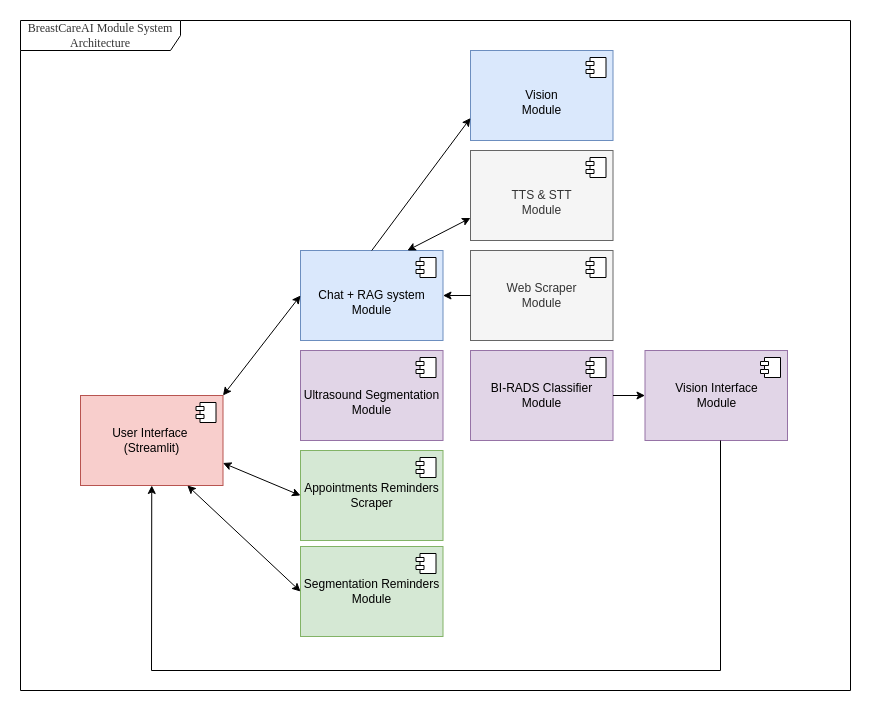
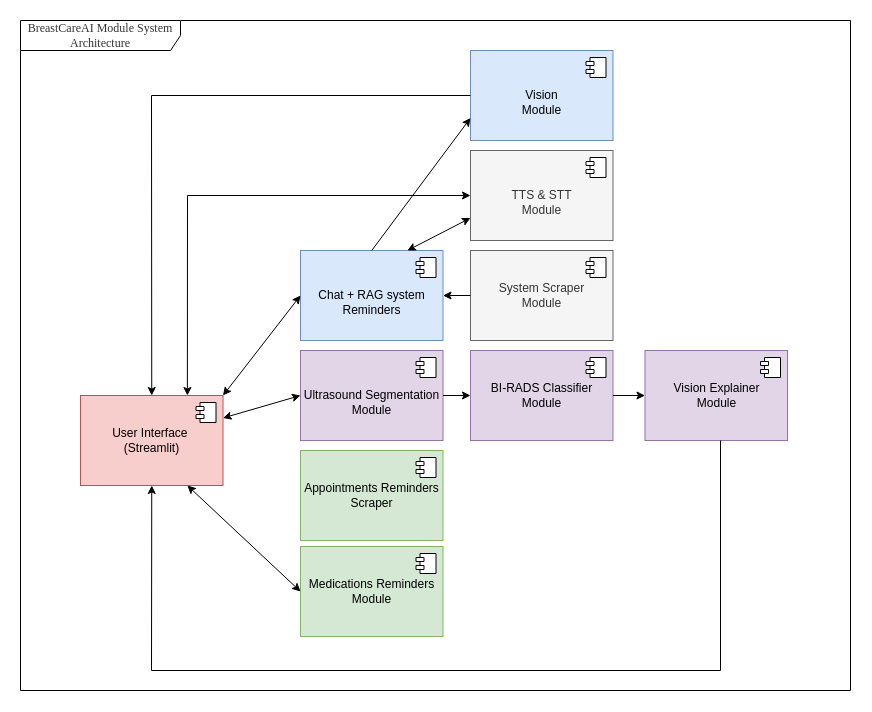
+ <mxCell id="33" value="" style="endArrow=classic;html=1;rounded=0;exitX=0;exitY=0.5;exitDx=0;exitDy=0;entryX=0.5;entryY=0;entryDx=0;entryDy=0;" edge="1" parent="2" source="16" target="3"><mxGeometry width="50" height="50" relative="1" as="geometry"><mxPoint x="360" y="120" as="sourcePoint" /><mxPoint x="410" y="70" as="targetPoint" /><Array as="points"><mxPoint x="131" y="75" /></Array></mxGeometry></mxCell>
+ <mxCell id="34" value="" style="endArrow=classic;startArrow=classic;html=1;rounded=0;entryX=0;entryY=0.5;entryDx=0;entryDy=0;exitX=0.75;exitY=0;exitDx=0;exitDy=0;" edge="1" parent="2" source="3" target="19"><mxGeometry width="50" height="50" relative="1" as="geometry"><mxPoint x="190" y="250" as="sourcePoint" /><mxPoint x="240" y="200" as="targetPoint" /><Array as="points"><mxPoint x="167" y="175" /></Array></mxGeometry></mxCell>
- <mxCell id="5" value="&lt;div&gt;&lt;br&gt;&lt;/div&gt;Chat + RAG system&lt;div&gt;Module&lt;/div&gt;" style="html=1;dropTarget=0;whiteSpace=wrap;fillColor=#dae8fc;strokeColor=#6c8ebf;" vertex="1" parent="2"><mxGeometry x="280" y="230" width="142.5" height="90" as="geometry" /></mxCell>
+ <mxCell id="5" value="&lt;div&gt;&lt;br&gt;&lt;/div&gt;Chat + RAG system&lt;div&gt;Reminders&lt;/div&gt;" style="html=1;dropTarget=0;whiteSpace=wrap;fillColor=#dae8fc;strokeColor=#6c8ebf;" vertex="1" parent="2"><mxGeometry x="280" y="230" width="142.5" height="90" as="geometry" /></mxCell>
- <mxCell id="14" value="&lt;div&gt;Web Scraper&lt;/div&gt;&lt;div&gt;Module&lt;/div&gt;" style="html=1;dropTarget=0;whiteSpace=wrap;fillColor=#f5f5f5;strokeColor=#666666;fontColor=#333333;" vertex="1" parent="2"><mxGeometry x="450" y="230" width="142.5" height="90" as="geometry" /></mxCell>
+ <mxCell id="14" value="&lt;div&gt;System Scraper&lt;/div&gt;&lt;div&gt;Module&lt;/div&gt;" style="html=1;dropTarget=0;whiteSpace=wrap;fillColor=#f5f5f5;strokeColor=#666666;fontColor=#333333;" vertex="1" parent="2"><mxGeometry x="450" y="230" width="142.5" height="90" as="geometry" /></mxCell>
+ <mxCell id="24" value="" style="endArrow=classic;html=1;rounded=0;exitX=1;exitY=0.5;exitDx=0;exitDy=0;entryX=0;entryY=0.5;entryDx=0;entryDy=0;" edge="1" parent="2" source="8" target="22"><mxGeometry width="50" height="50" relative="1" as="geometry"><mxPoint x="670" y="390" as="sourcePoint" /><mxPoint x="720" y="340" as="targetPoint" /></mxGeometry></mxCell>
- <mxCell id="25" value="&lt;div&gt;&lt;span style=&quot;background-color: transparent; color: light-dark(rgb(0, 0, 0), rgb(255, 255, 255));&quot;&gt;Vision Interface&lt;/span&gt;&lt;/div&gt;&lt;div&gt;&lt;span style=&quot;background-color: transparent; color: light-dark(rgb(0, 0, 0), rgb(255, 255, 255));&quot;&gt;Module&lt;/span&gt;&lt;/div&gt;" style="html=1;dropTarget=0;whiteSpace=wrap;fillColor=#e1d5e7;strokeColor=#9673a6;" vertex="1" parent="2"><mxGeometry x="624.5" y="330" width="142.5" height="90" as="geometry" /></mxCell>
+ <mxCell id="25" value="&lt;div&gt;&lt;span style=&quot;background-color: transparent; color: light-dark(rgb(0, 0, 0), rgb(255, 255, 255));&quot;&gt;Vision Explainer&lt;/span&gt;&lt;/div&gt;&lt;div&gt;&lt;span style=&quot;background-color: transparent; color: light-dark(rgb(0, 0, 0), rgb(255, 255, 255));&quot;&gt;Module&lt;/span&gt;&lt;/div&gt;" style="html=1;dropTarget=0;whiteSpace=wrap;fillColor=#e1d5e7;strokeColor=#9673a6;" vertex="1" parent="2"><mxGeometry x="624.5" y="330" width="142.5" height="90" as="geometry" /></mxCell>
+ <mxCell id="10" value="" style="endArrow=classic;startArrow=classic;html=1;rounded=0;exitX=1;exitY=0.25;exitDx=0;exitDy=0;entryX=0;entryY=0.5;entryDx=0;entryDy=0;" edge="1" parent="2" source="3" target="8"><mxGeometry width="50" height="50" relative="1" as="geometry"><mxPoint x="180" y="330" as="sourcePoint" /><mxPoint x="230" y="280" as="targetPoint" /></mxGeometry></mxCell>
- <mxCell id="13" value="" style="endArrow=classic;startArrow=classic;html=1;rounded=0;entryX=0;entryY=0.5;entryDx=0;entryDy=0;exitX=1;exitY=0.75;exitDx=0;exitDy=0;" edge="1" parent="2" source="3" target="11"><mxGeometry width="50" height="50" relative="1" as="geometry"><mxPoint x="170" y="465" as="sourcePoint" /><mxPoint x="260" y="550" as="targetPoint" /></mxGeometry></mxCell>
- <mxCell id="28" value="Segmentation Reminders Module" style="html=1;dropTarget=0;whiteSpace=wrap;fillColor=#d5e8d4;strokeColor=#82b366;" vertex="1" parent="2"><mxGeometry x="280" y="526" width="142.5" height="90" as="geometry" /></mxCell>
+ <mxCell id="28" value="Medications Reminders Module" style="html=1;dropTarget=0;whiteSpace=wrap;fillColor=#d5e8d4;strokeColor=#82b366;" vertex="1" parent="2"><mxGeometry x="280" y="526" width="142.5" height="90" as="geometry" /></mxCell>
